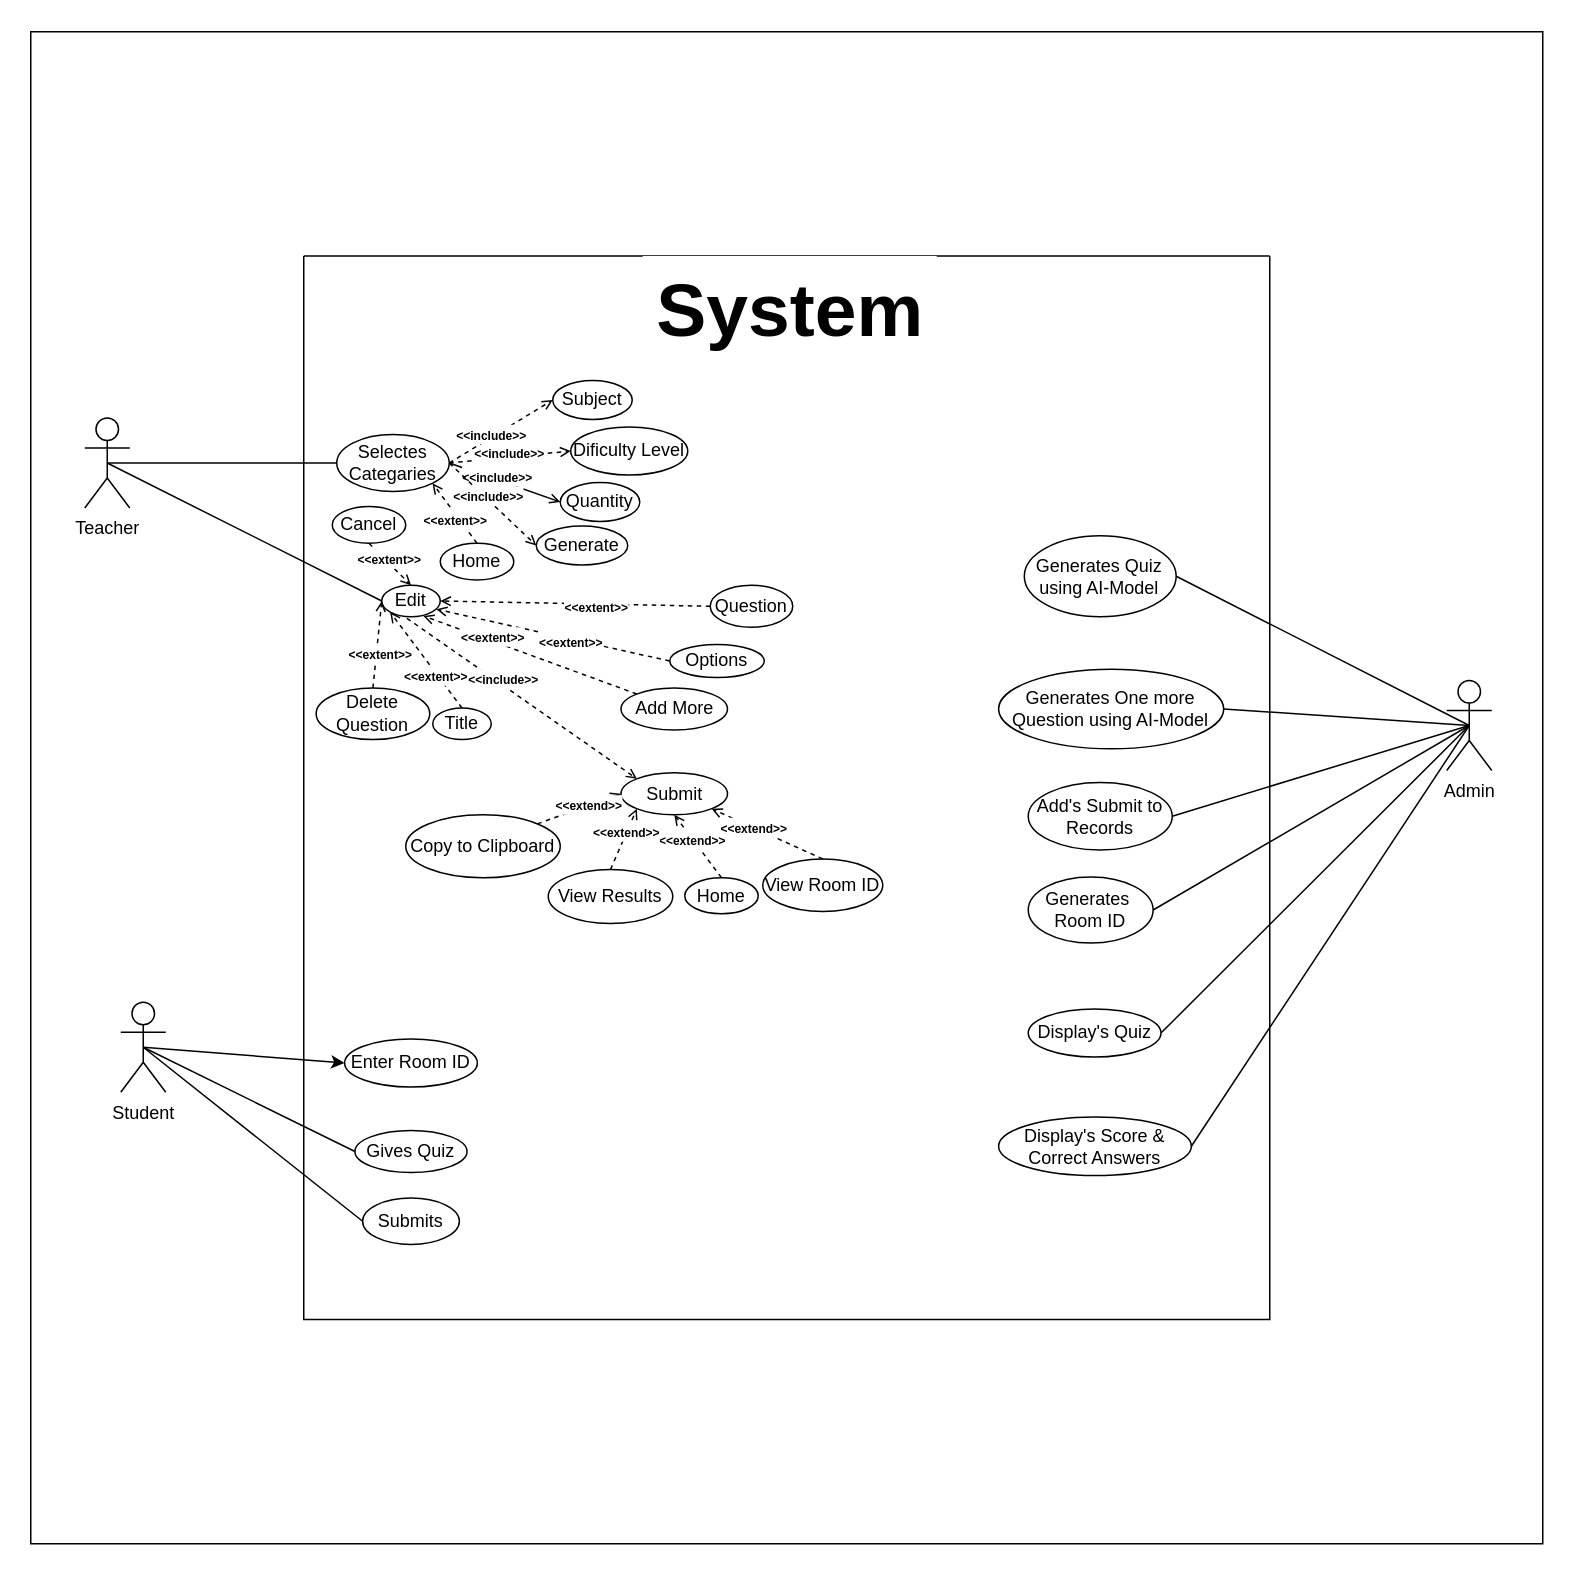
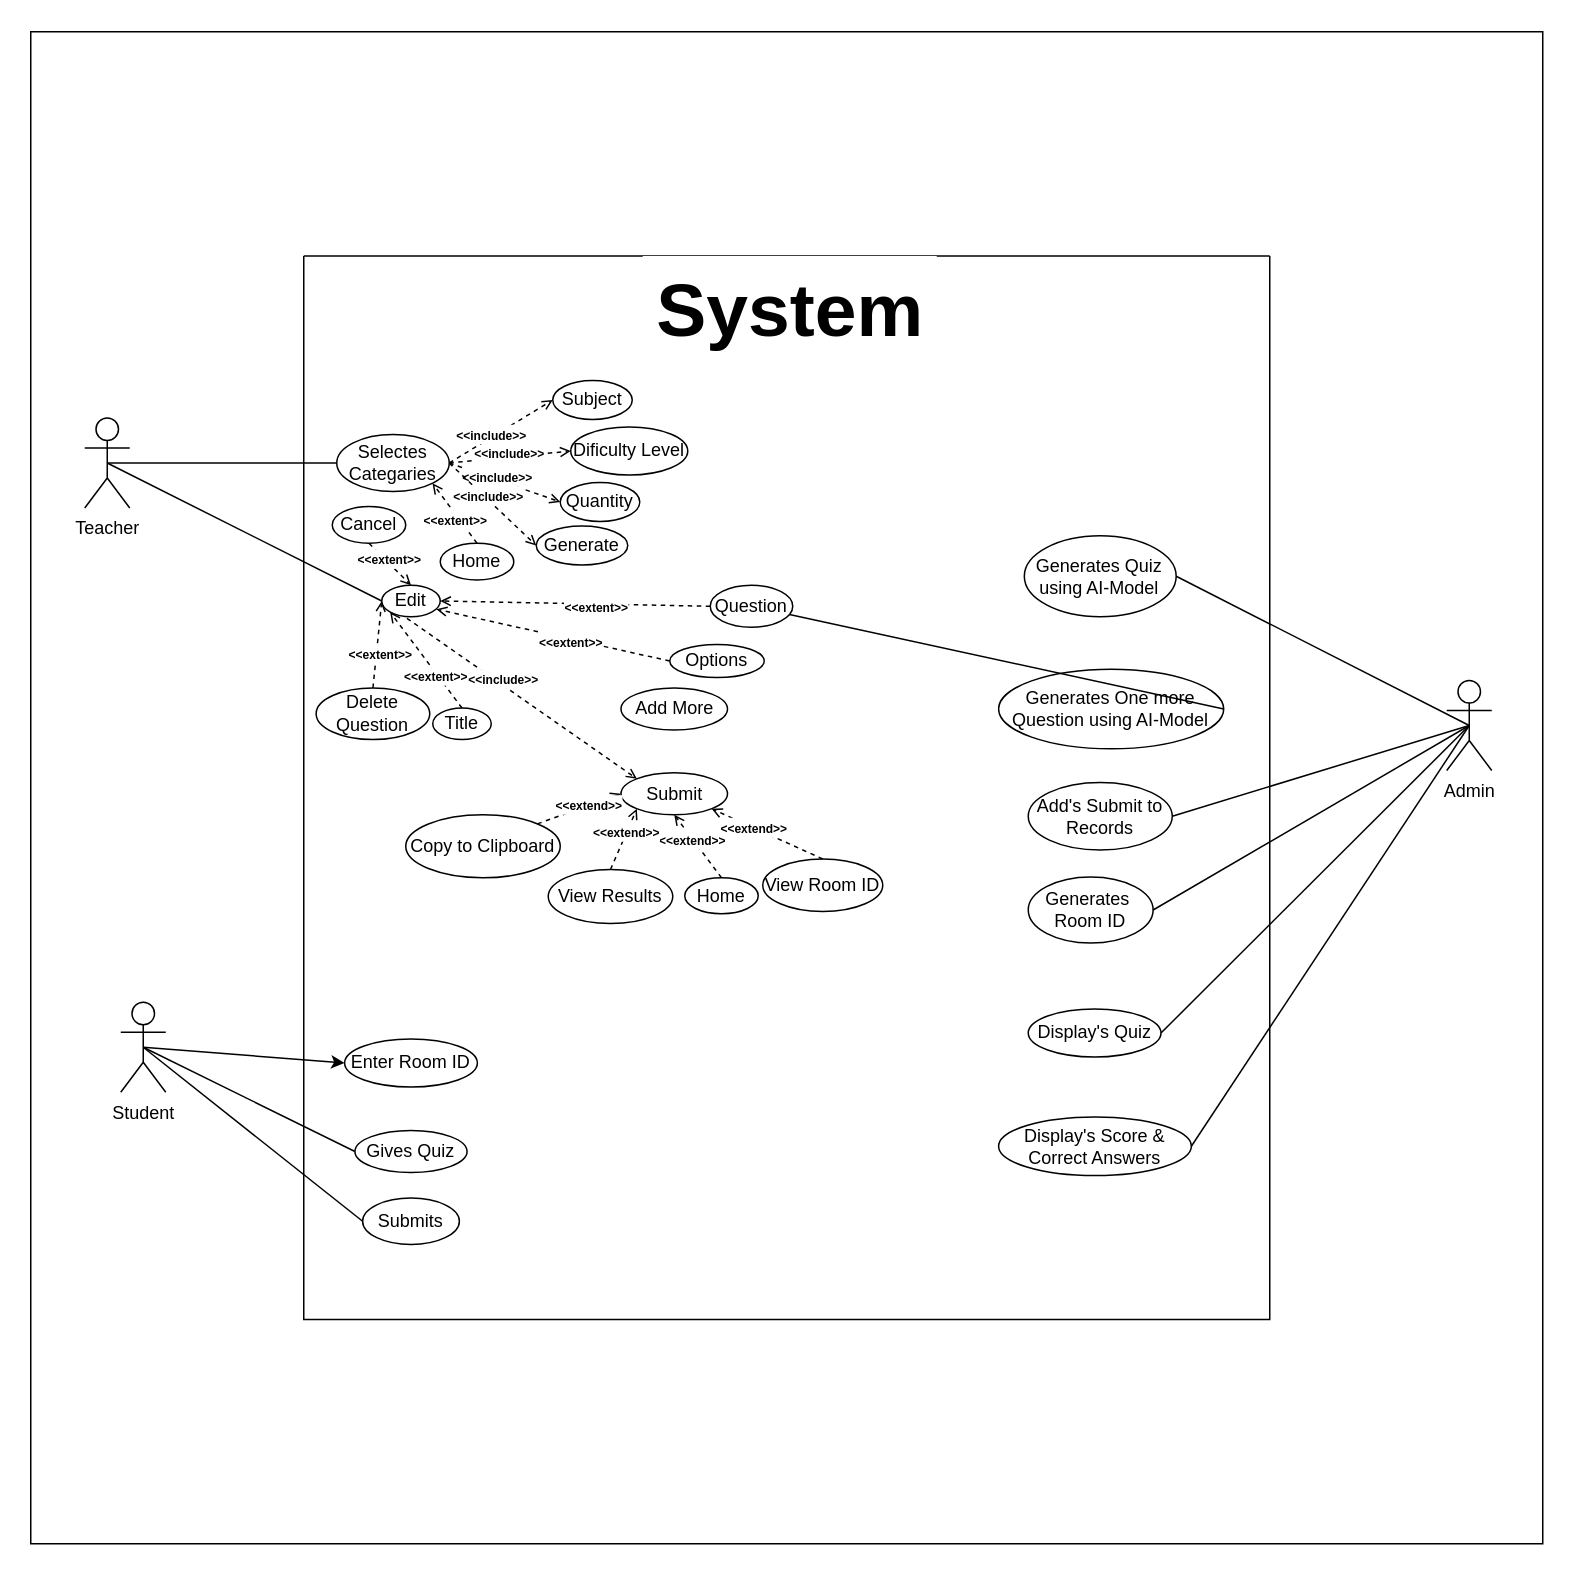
- <mxCell id="25" value="&lt;b&gt;&lt;font style=&quot;font-size: 8px;&quot;&gt;&amp;lt;&amp;lt;include&amp;gt;&amp;gt;&lt;/font&gt;&lt;/b&gt;" style="endArrow=open;endSize=5;dashed=0;html=1;rounded=0;exitX=0;exitY=0.5;exitDx=0;exitDy=0;startSize=5;entryX=0;entryY=0.5;entryDx=0;entryDy=0;" parent="3" source="9" target="7" edge="1"><mxGeometry x="-0.161" y="2" width="160" relative="1" as="geometry"><mxPoint x="107" y="148" as="sourcePoint" /><mxPoint x="160" y="116" as="targetPoint" /><mxPoint as="offset" /></mxGeometry></mxCell>
+ <mxCell id="25" value="&lt;b&gt;&lt;font style=&quot;font-size: 8px;&quot;&gt;&amp;lt;&amp;lt;include&amp;gt;&amp;gt;&lt;/font&gt;&lt;/b&gt;" style="endArrow=open;endSize=5;dashed=1;html=1;rounded=0;exitX=0;exitY=0.5;exitDx=0;exitDy=0;startSize=5;entryX=0;entryY=0.5;entryDx=0;entryDy=0;" parent="3" source="9" target="7" edge="1"><mxGeometry x="-0.161" y="2" width="160" relative="1" as="geometry"><mxPoint x="107" y="148" as="sourcePoint" /><mxPoint x="160" y="116" as="targetPoint" /><mxPoint as="offset" /></mxGeometry></mxCell>
- <mxCell id="47" value="&lt;b&gt;&lt;font style=&quot;font-size: 8px;&quot;&gt;&amp;lt;&amp;lt;extent&amp;gt;&amp;gt;&lt;/font&gt;&lt;/b&gt;" style="endArrow=open;endSize=5;dashed=1;html=1;rounded=0;exitX=1;exitY=1;exitDx=0;exitDy=0;startSize=5;entryX=0.289;entryY=0.027;entryDx=0;entryDy=0;entryPerimeter=0;" parent="3" source="18" target="13" edge="1"><mxGeometry x="0.361" y="-3" width="160" relative="1" as="geometry"><mxPoint x="170" y="306" as="sourcePoint" /><mxPoint x="77" y="257" as="targetPoint" /><mxPoint as="offset" /></mxGeometry></mxCell>
- <mxCell id="44" value="" style="endArrow=none;html=1;rounded=0;entryX=0.5;entryY=0.5;entryDx=0;entryDy=0;exitX=1;exitY=0.5;exitDx=0;exitDy=0;entryPerimeter=0;" parent="3" source="37" target="38" edge="1"><mxGeometry width="50" height="50" relative="1" as="geometry"><mxPoint x="616" y="172" as="sourcePoint" /><mxPoint x="804" y="341" as="targetPoint" /></mxGeometry></mxCell>
+ <mxCell id="44" value="" style="endArrow=none;html=1;rounded=0;exitX=1;exitY=0.5;exitDx=0;exitDy=0;" parent="3" source="37" target="15" edge="1"><mxGeometry width="50" height="50" relative="1" as="geometry"><mxPoint x="616" y="172" as="sourcePoint" /><mxPoint x="804" y="341" as="targetPoint" /></mxGeometry></mxCell>
